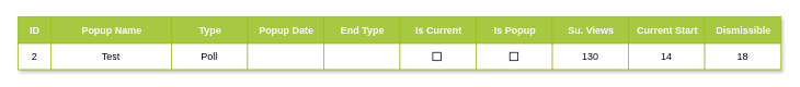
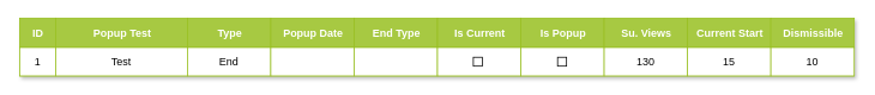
- <mxCell id="5" value="Popup Name" style="connectable=0;recursiveResize=0;strokeColor=inherit;fillColor=#A7C942;align=center;fontStyle=1;fontColor=#FFFFFF;html=1;" vertex="1" parent="3"><mxGeometry x="40" width="147" height="33" as="geometry"><mxRectangle width="147" height="33" as="alternateBounds" /></mxGeometry></mxCell>
+ <mxCell id="5" value="Popup Test" style="connectable=0;recursiveResize=0;strokeColor=inherit;fillColor=#A7C942;align=center;fontStyle=1;fontColor=#FFFFFF;html=1;" vertex="1" parent="3"><mxGeometry x="40" width="147" height="33" as="geometry"><mxRectangle width="147" height="33" as="alternateBounds" /></mxGeometry></mxCell>
- <mxCell id="15" value="2" style="connectable=0;recursiveResize=0;strokeColor=inherit;fillColor=inherit;align=center;whiteSpace=wrap;html=1;" vertex="1" parent="14"><mxGeometry width="40" height="32" as="geometry"><mxRectangle width="40" height="32" as="alternateBounds" /></mxGeometry></mxCell>
+ <mxCell id="15" value="1" style="connectable=0;recursiveResize=0;strokeColor=inherit;fillColor=inherit;align=center;whiteSpace=wrap;html=1;" vertex="1" parent="14"><mxGeometry width="40" height="32" as="geometry"><mxRectangle width="40" height="32" as="alternateBounds" /></mxGeometry></mxCell>
- <mxCell id="17" value="Poll" style="connectable=0;recursiveResize=0;strokeColor=inherit;fillColor=inherit;align=center;whiteSpace=wrap;html=1;" vertex="1" parent="14"><mxGeometry x="187" width="93" height="32" as="geometry"><mxRectangle width="93" height="32" as="alternateBounds" /></mxGeometry></mxCell>
+ <mxCell id="17" value="End" style="connectable=0;recursiveResize=0;strokeColor=inherit;fillColor=inherit;align=center;whiteSpace=wrap;html=1;" vertex="1" parent="14"><mxGeometry x="187" width="93" height="32" as="geometry"><mxRectangle width="93" height="32" as="alternateBounds" /></mxGeometry></mxCell>
- <mxCell id="23" value="14" style="connectable=0;recursiveResize=0;strokeColor=inherit;fillColor=inherit;align=center;whiteSpace=wrap;html=1;" vertex="1" parent="14"><mxGeometry x="745" width="93" height="32" as="geometry"><mxRectangle width="93" height="32" as="alternateBounds" /></mxGeometry></mxCell>
+ <mxCell id="23" value="15" style="connectable=0;recursiveResize=0;strokeColor=inherit;fillColor=inherit;align=center;whiteSpace=wrap;html=1;" vertex="1" parent="14"><mxGeometry x="745" width="93" height="32" as="geometry"><mxRectangle width="93" height="32" as="alternateBounds" /></mxGeometry></mxCell>
- <mxCell id="24" value="18" style="connectable=0;recursiveResize=0;strokeColor=inherit;fillColor=inherit;align=center;whiteSpace=wrap;html=1;" vertex="1" parent="14"><mxGeometry x="838" width="93" height="32" as="geometry"><mxRectangle width="93" height="32" as="alternateBounds" /></mxGeometry></mxCell>
+ <mxCell id="24" value="10" style="connectable=0;recursiveResize=0;strokeColor=inherit;fillColor=inherit;align=center;whiteSpace=wrap;html=1;" vertex="1" parent="14"><mxGeometry x="838" width="93" height="32" as="geometry"><mxRectangle width="93" height="32" as="alternateBounds" /></mxGeometry></mxCell>
